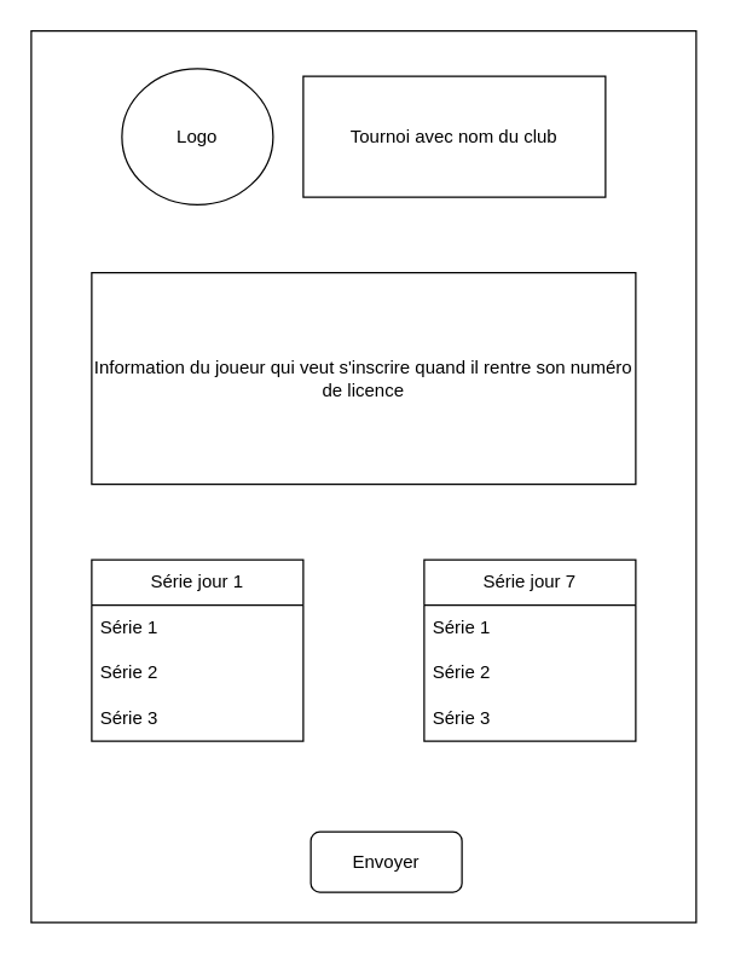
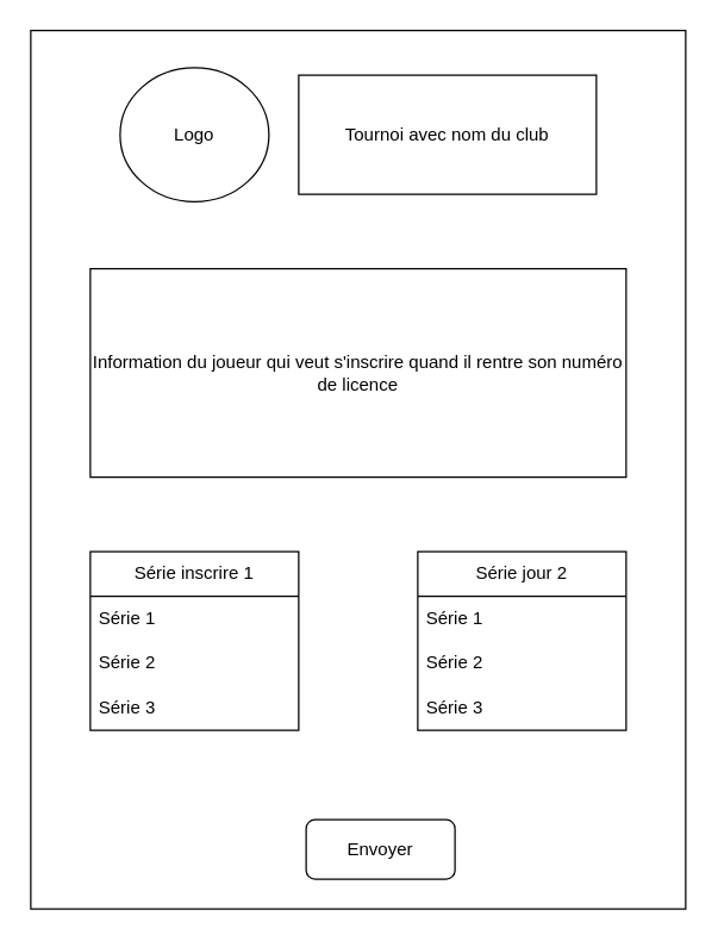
- <mxCell id="6" value="Série jour 1" style="swimlane;fontStyle=0;childLayout=stackLayout;horizontal=1;startSize=30;horizontalStack=0;resizeParent=1;resizeParentMax=0;resizeLast=0;collapsible=1;marginBottom=0;whiteSpace=wrap;html=1;" vertex="1" parent="1"><mxGeometry x="60" y="370" width="140" height="120" as="geometry" /></mxCell>
+ <mxCell id="6" value="Série inscrire 1" style="swimlane;fontStyle=0;childLayout=stackLayout;horizontal=1;startSize=30;horizontalStack=0;resizeParent=1;resizeParentMax=0;resizeLast=0;collapsible=1;marginBottom=0;whiteSpace=wrap;html=1;" vertex="1" parent="1"><mxGeometry x="60" y="370" width="140" height="120" as="geometry" /></mxCell>
- <mxCell id="10" value="Série jour 7" style="swimlane;fontStyle=0;childLayout=stackLayout;horizontal=1;startSize=30;horizontalStack=0;resizeParent=1;resizeParentMax=0;resizeLast=0;collapsible=1;marginBottom=0;whiteSpace=wrap;html=1;" vertex="1" parent="1"><mxGeometry x="280" y="370" width="140" height="120" as="geometry" /></mxCell>
+ <mxCell id="10" value="Série jour 2" style="swimlane;fontStyle=0;childLayout=stackLayout;horizontal=1;startSize=30;horizontalStack=0;resizeParent=1;resizeParentMax=0;resizeLast=0;collapsible=1;marginBottom=0;whiteSpace=wrap;html=1;" vertex="1" parent="1"><mxGeometry x="280" y="370" width="140" height="120" as="geometry" /></mxCell>
